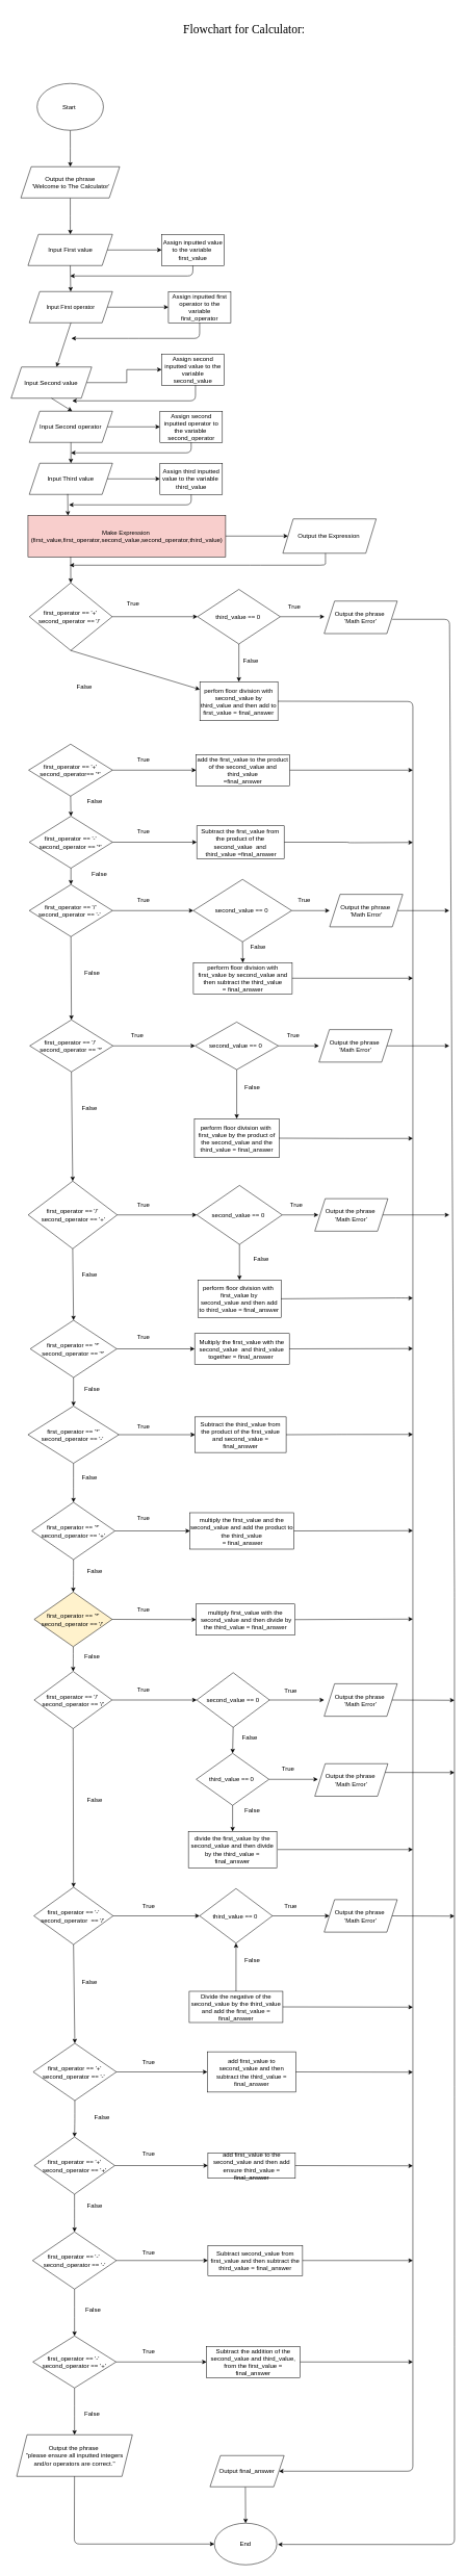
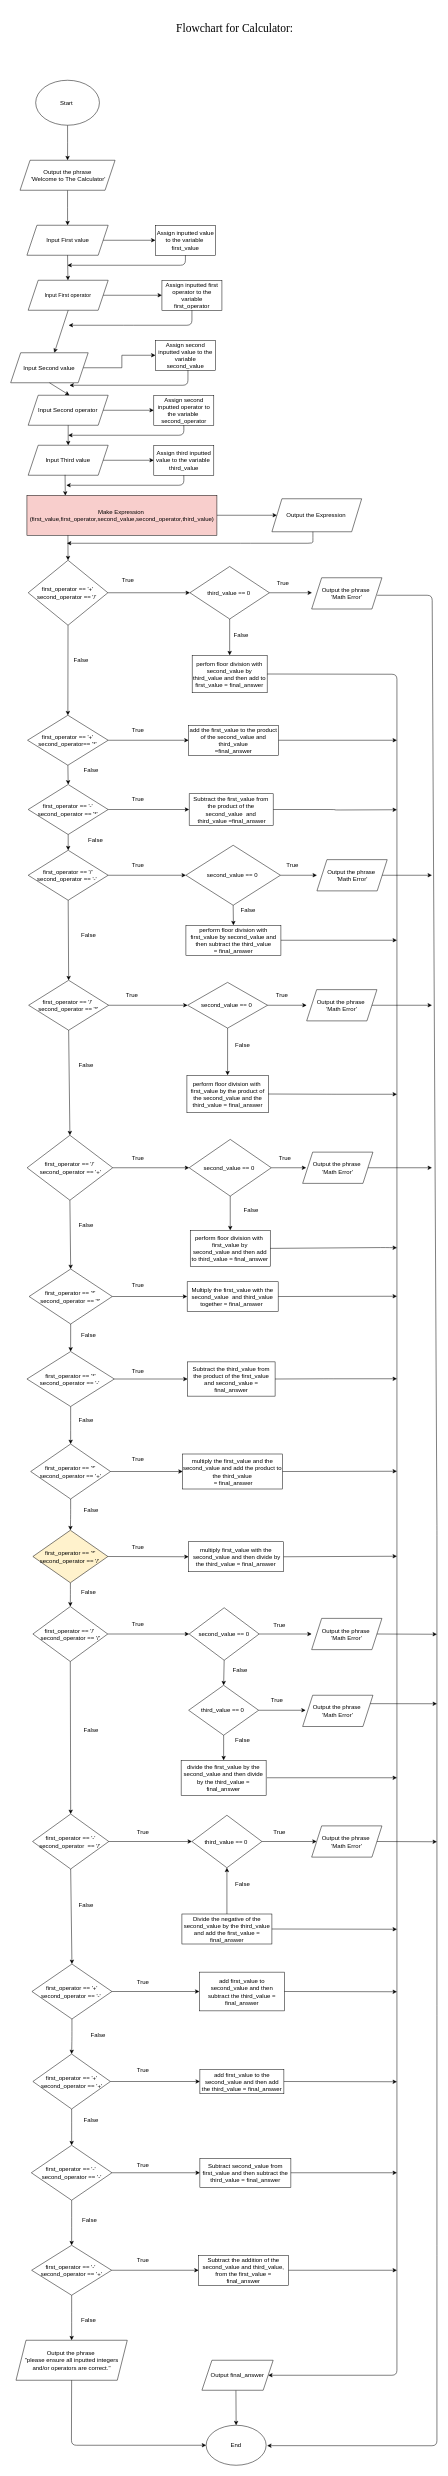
- <mxCell id="99" value="" style="endArrow=classic;html=1;exitX=0.5;exitY=1;exitDx=0;exitDy=0;" parent="1" source="18" target="19" edge="1"><mxGeometry width="50" height="50" relative="1" as="geometry"><mxPoint x="335.37" y="1370" as="sourcePoint" /><mxPoint x="385.37" y="1320" as="targetPoint" /></mxGeometry></mxCell>
+ <mxCell id="99" value="" style="endArrow=classic;html=1;exitX=0.5;exitY=1;exitDx=0;exitDy=0;entryX=0.5;entryY=0;entryDx=0;entryDy=0;" parent="1" source="18" target="35" edge="1"><mxGeometry width="50" height="50" relative="1" as="geometry"><mxPoint x="335.37" y="1370" as="sourcePoint" /><mxPoint x="385.37" y="1320" as="targetPoint" /></mxGeometry></mxCell>
- <mxCell id="67" value="add first_value to the second_value and then add ensure third_value = final_answer" style="whiteSpace=wrap;html=1;" parent="1" vertex="1"><mxGeometry x="398.77" y="4138" width="168" height="49" as="geometry" /></mxCell>
+ <mxCell id="67" value="add first_value to the second_value and then add the third_value = final_answer" style="whiteSpace=wrap;html=1;" parent="1" vertex="1"><mxGeometry x="398.77" y="4138" width="168" height="49" as="geometry" /></mxCell>
